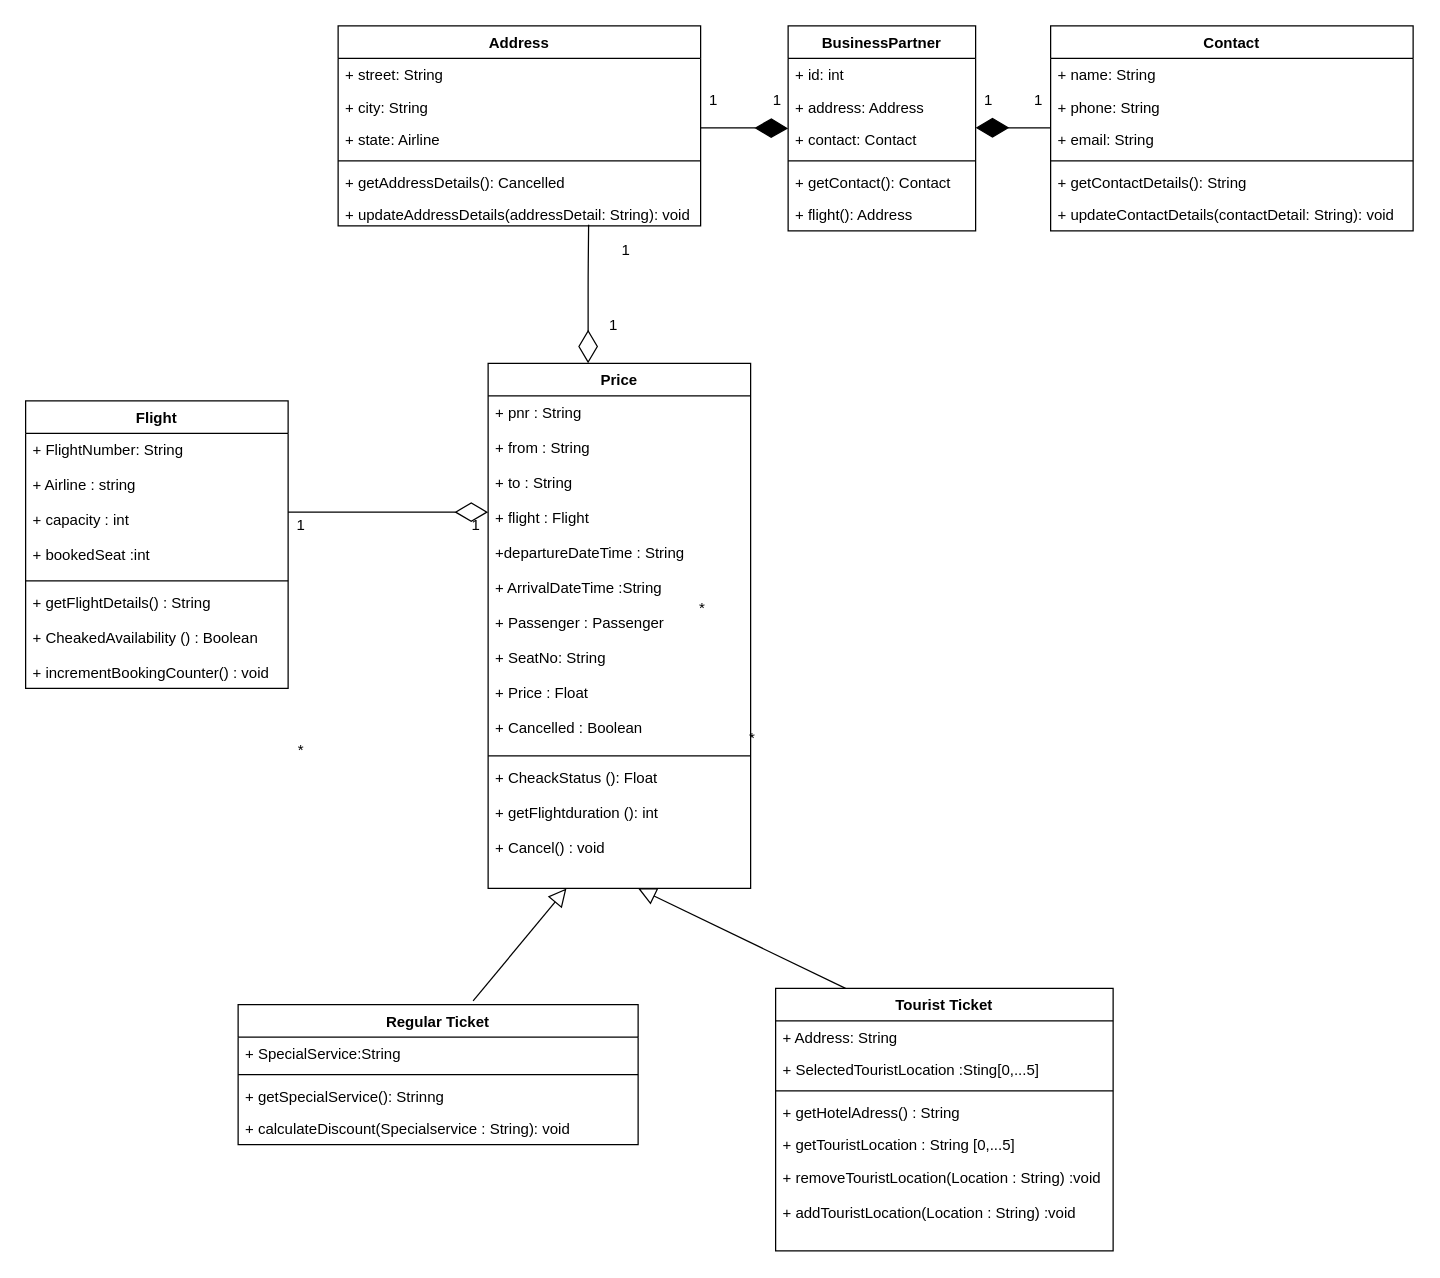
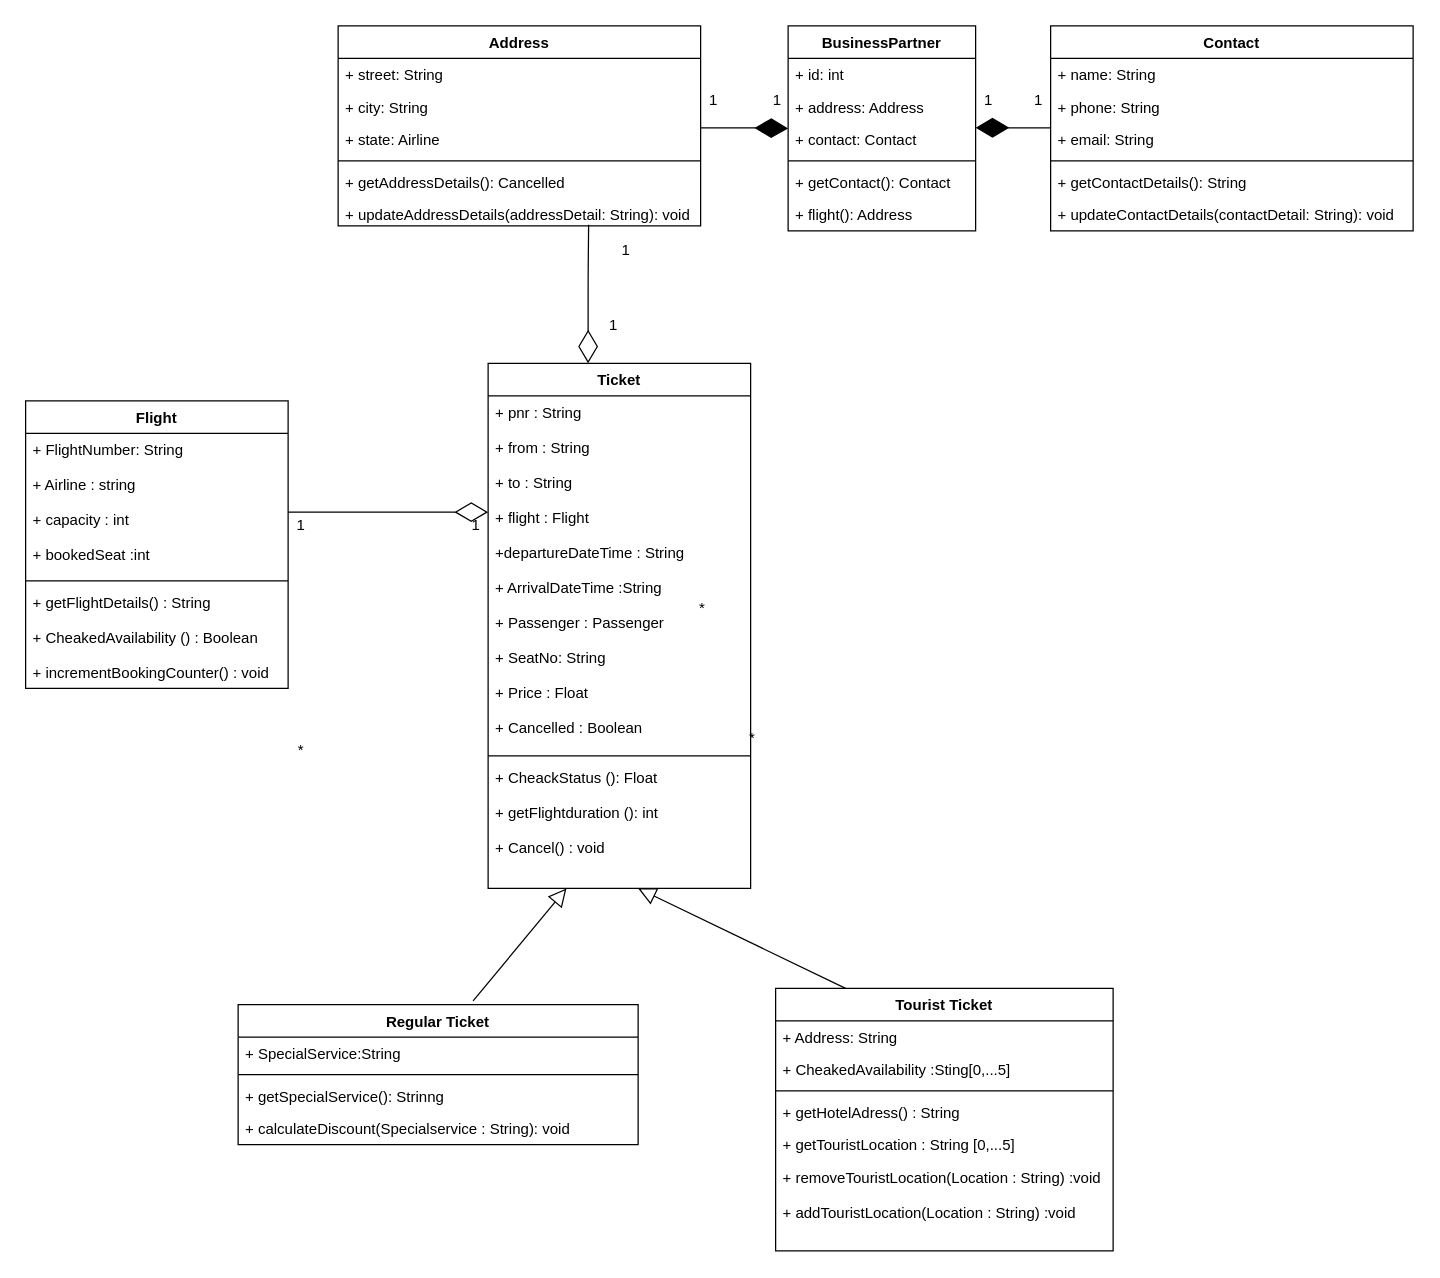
- <mxCell id="6" value="Price" style="swimlane;fontStyle=1;align=center;verticalAlign=top;childLayout=stackLayout;horizontal=1;startSize=26;horizontalStack=0;resizeParent=1;resizeParentMax=0;resizeLast=0;collapsible=1;marginBottom=0;" parent="1" vertex="1"><mxGeometry x="390" y="290" width="210" height="420" as="geometry" /></mxCell>
+ <mxCell id="6" value="Ticket" style="swimlane;fontStyle=1;align=center;verticalAlign=top;childLayout=stackLayout;horizontal=1;startSize=26;horizontalStack=0;resizeParent=1;resizeParentMax=0;resizeLast=0;collapsible=1;marginBottom=0;" parent="1" vertex="1"><mxGeometry x="390" y="290" width="210" height="420" as="geometry" /></mxCell>
- <mxCell id="12" value="+ SelectedTouristLocation :Sting[0,...5]" style="text;strokeColor=none;fillColor=none;align=left;verticalAlign=top;spacingLeft=4;spacingRight=4;overflow=hidden;rotatable=0;points=[[0,0.5],[1,0.5]];portConstraint=eastwest;" parent="10" vertex="1"><mxGeometry y="52" width="270" height="26" as="geometry" /></mxCell>
+ <mxCell id="12" value="+ CheakedAvailability :Sting[0,...5]" style="text;strokeColor=none;fillColor=none;align=left;verticalAlign=top;spacingLeft=4;spacingRight=4;overflow=hidden;rotatable=0;points=[[0,0.5],[1,0.5]];portConstraint=eastwest;" parent="10" vertex="1"><mxGeometry y="52" width="270" height="26" as="geometry" /></mxCell>
